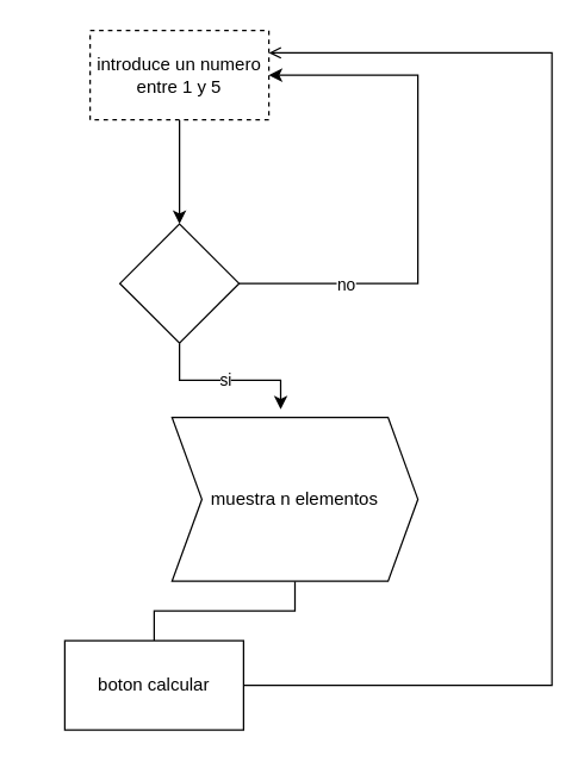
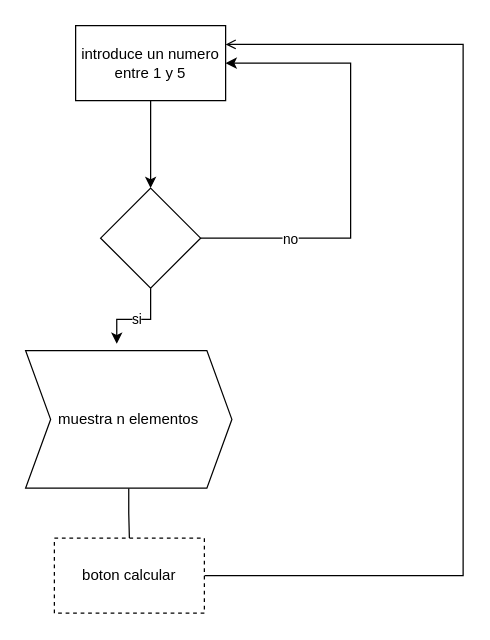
- <mxCell id="3" value="introduce un numero entre 1 y 5" style="rounded=0;whiteSpace=wrap;html=1;dashed=1;" vertex="1" parent="1"><mxGeometry x="60" y="20" width="120" height="60" as="geometry" /></mxCell>
+ <mxCell id="3" value="introduce un numero entre 1 y 5" style="rounded=0;whiteSpace=wrap;html=1;" vertex="1" parent="1"><mxGeometry x="60" y="20" width="120" height="60" as="geometry" /></mxCell>
- <mxCell id="9" value="muestra n elementos" style="shape=step;perimeter=stepPerimeter;whiteSpace=wrap;html=1;fixedSize=1;" vertex="1" parent="1"><mxGeometry x="115" y="280" width="165" height="110" as="geometry" /></mxCell>
+ <mxCell id="9" value="muestra n elementos" style="shape=step;perimeter=stepPerimeter;whiteSpace=wrap;html=1;fixedSize=1;" vertex="1" parent="1"><mxGeometry x="20" y="280" width="165" height="110" as="geometry" /></mxCell>
- <mxCell id="11" value="boton calcular" style="rounded=0;whiteSpace=wrap;html=1;" vertex="1" parent="1"><mxGeometry x="43" y="430" width="120" height="60" as="geometry" /></mxCell>
+ <mxCell id="11" value="boton calcular" style="rounded=0;whiteSpace=wrap;html=1;dashed=1;" vertex="1" parent="1"><mxGeometry x="43" y="430" width="120" height="60" as="geometry" /></mxCell>
